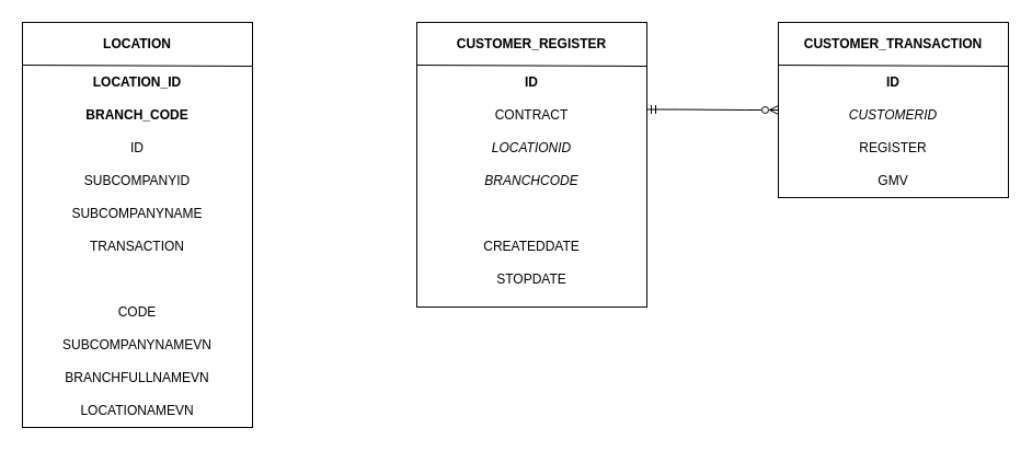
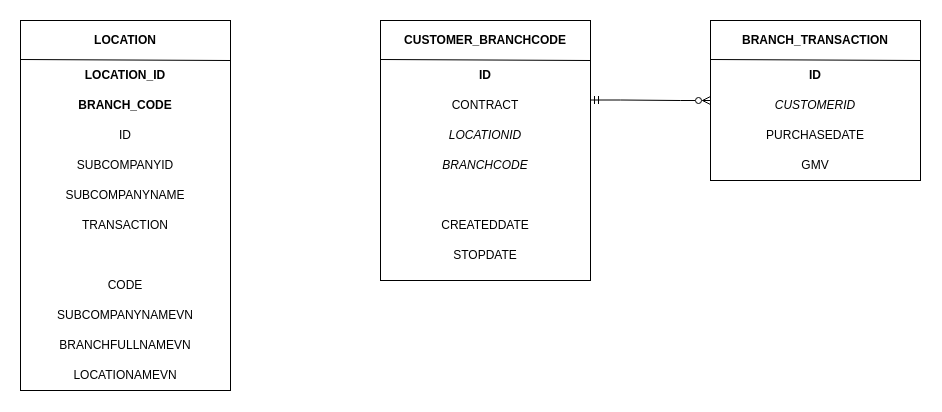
- <mxCell id="18" value="&lt;b&gt;CUSTOMER_REGISTER&lt;/b&gt;" style="text;html=1;strokeColor=none;fillColor=none;align=center;verticalAlign=middle;whiteSpace=wrap;rounded=0;" vertex="1" parent="1"><mxGeometry x="380" y="20" width="210" height="40" as="geometry" /></mxCell>
+ <mxCell id="18" value="&lt;b&gt;CUSTOMER_BRANCHCODE&lt;/b&gt;" style="text;html=1;strokeColor=none;fillColor=none;align=center;verticalAlign=middle;whiteSpace=wrap;rounded=0;" vertex="1" parent="1"><mxGeometry x="380" y="20" width="210" height="40" as="geometry" /></mxCell>
- <mxCell id="27" value="&lt;b&gt;CUSTOMER_TRANSACTION&lt;/b&gt;" style="text;html=1;strokeColor=none;fillColor=none;align=center;verticalAlign=middle;whiteSpace=wrap;rounded=0;" vertex="1" parent="1"><mxGeometry x="710" y="20" width="210" height="40" as="geometry" /></mxCell>
+ <mxCell id="27" value="&lt;b&gt;BRANCH_TRANSACTION&lt;/b&gt;" style="text;html=1;strokeColor=none;fillColor=none;align=center;verticalAlign=middle;whiteSpace=wrap;rounded=0;" vertex="1" parent="1"><mxGeometry x="710" y="20" width="210" height="40" as="geometry" /></mxCell>
- <mxCell id="30" value="REGISTER" style="text;html=1;strokeColor=none;fillColor=none;align=center;verticalAlign=middle;whiteSpace=wrap;rounded=0;" vertex="1" parent="1"><mxGeometry x="710" y="120" width="210" height="30" as="geometry" /></mxCell>
+ <mxCell id="30" value="PURCHASEDATE" style="text;html=1;strokeColor=none;fillColor=none;align=center;verticalAlign=middle;whiteSpace=wrap;rounded=0;" vertex="1" parent="1"><mxGeometry x="710" y="120" width="210" height="30" as="geometry" /></mxCell>
